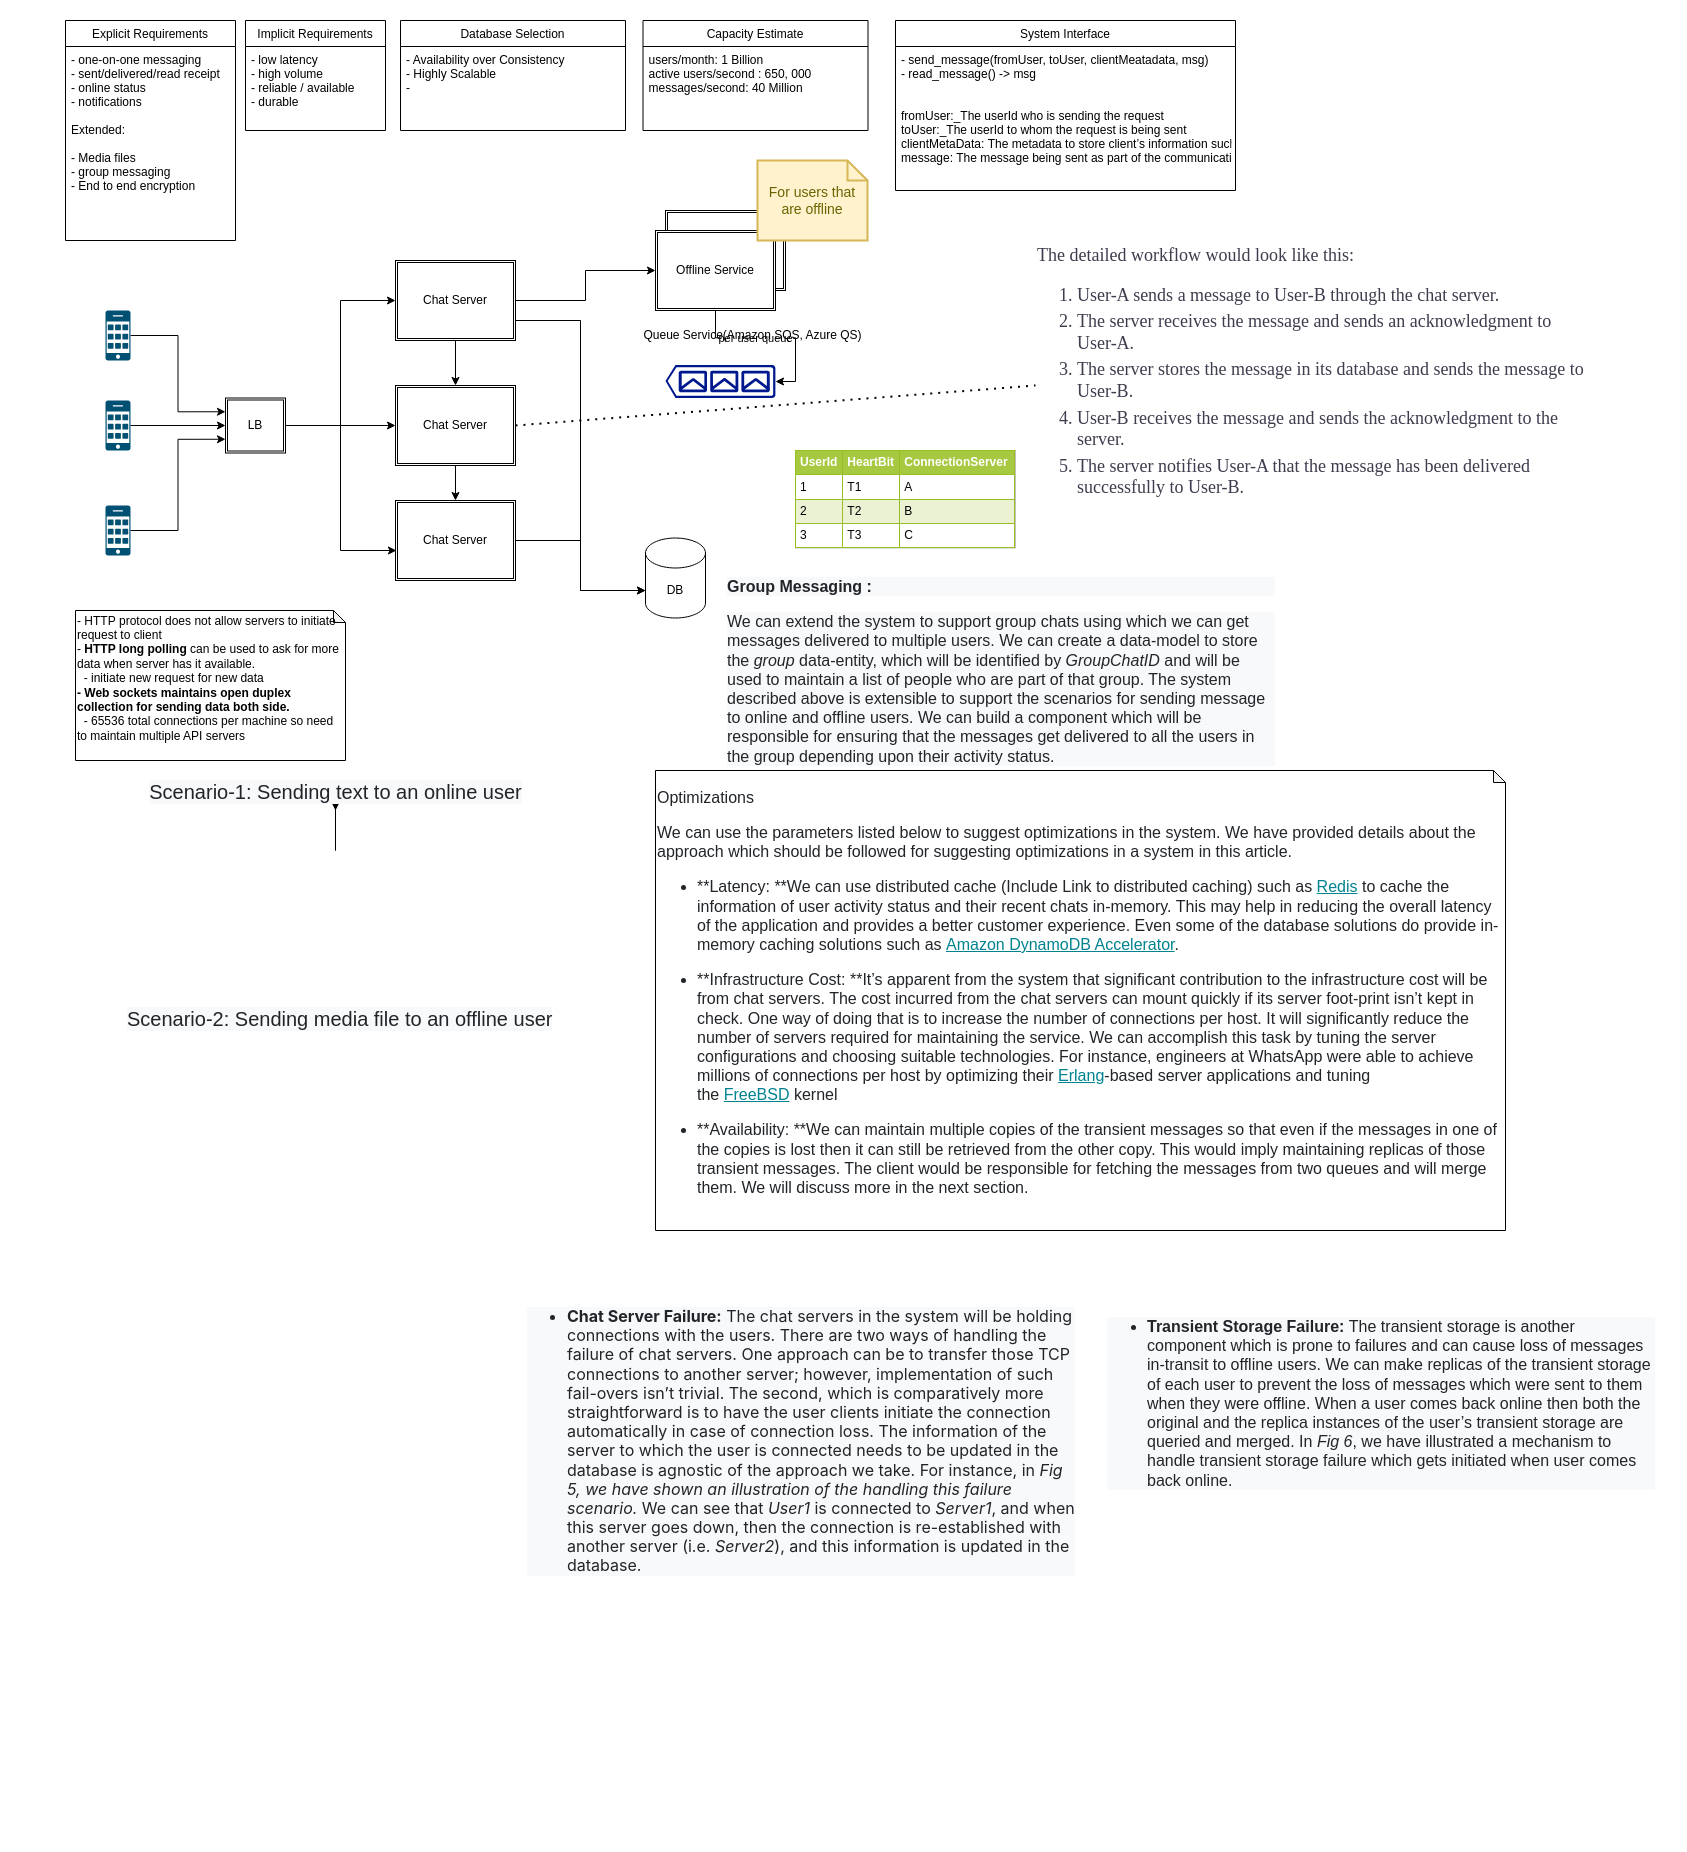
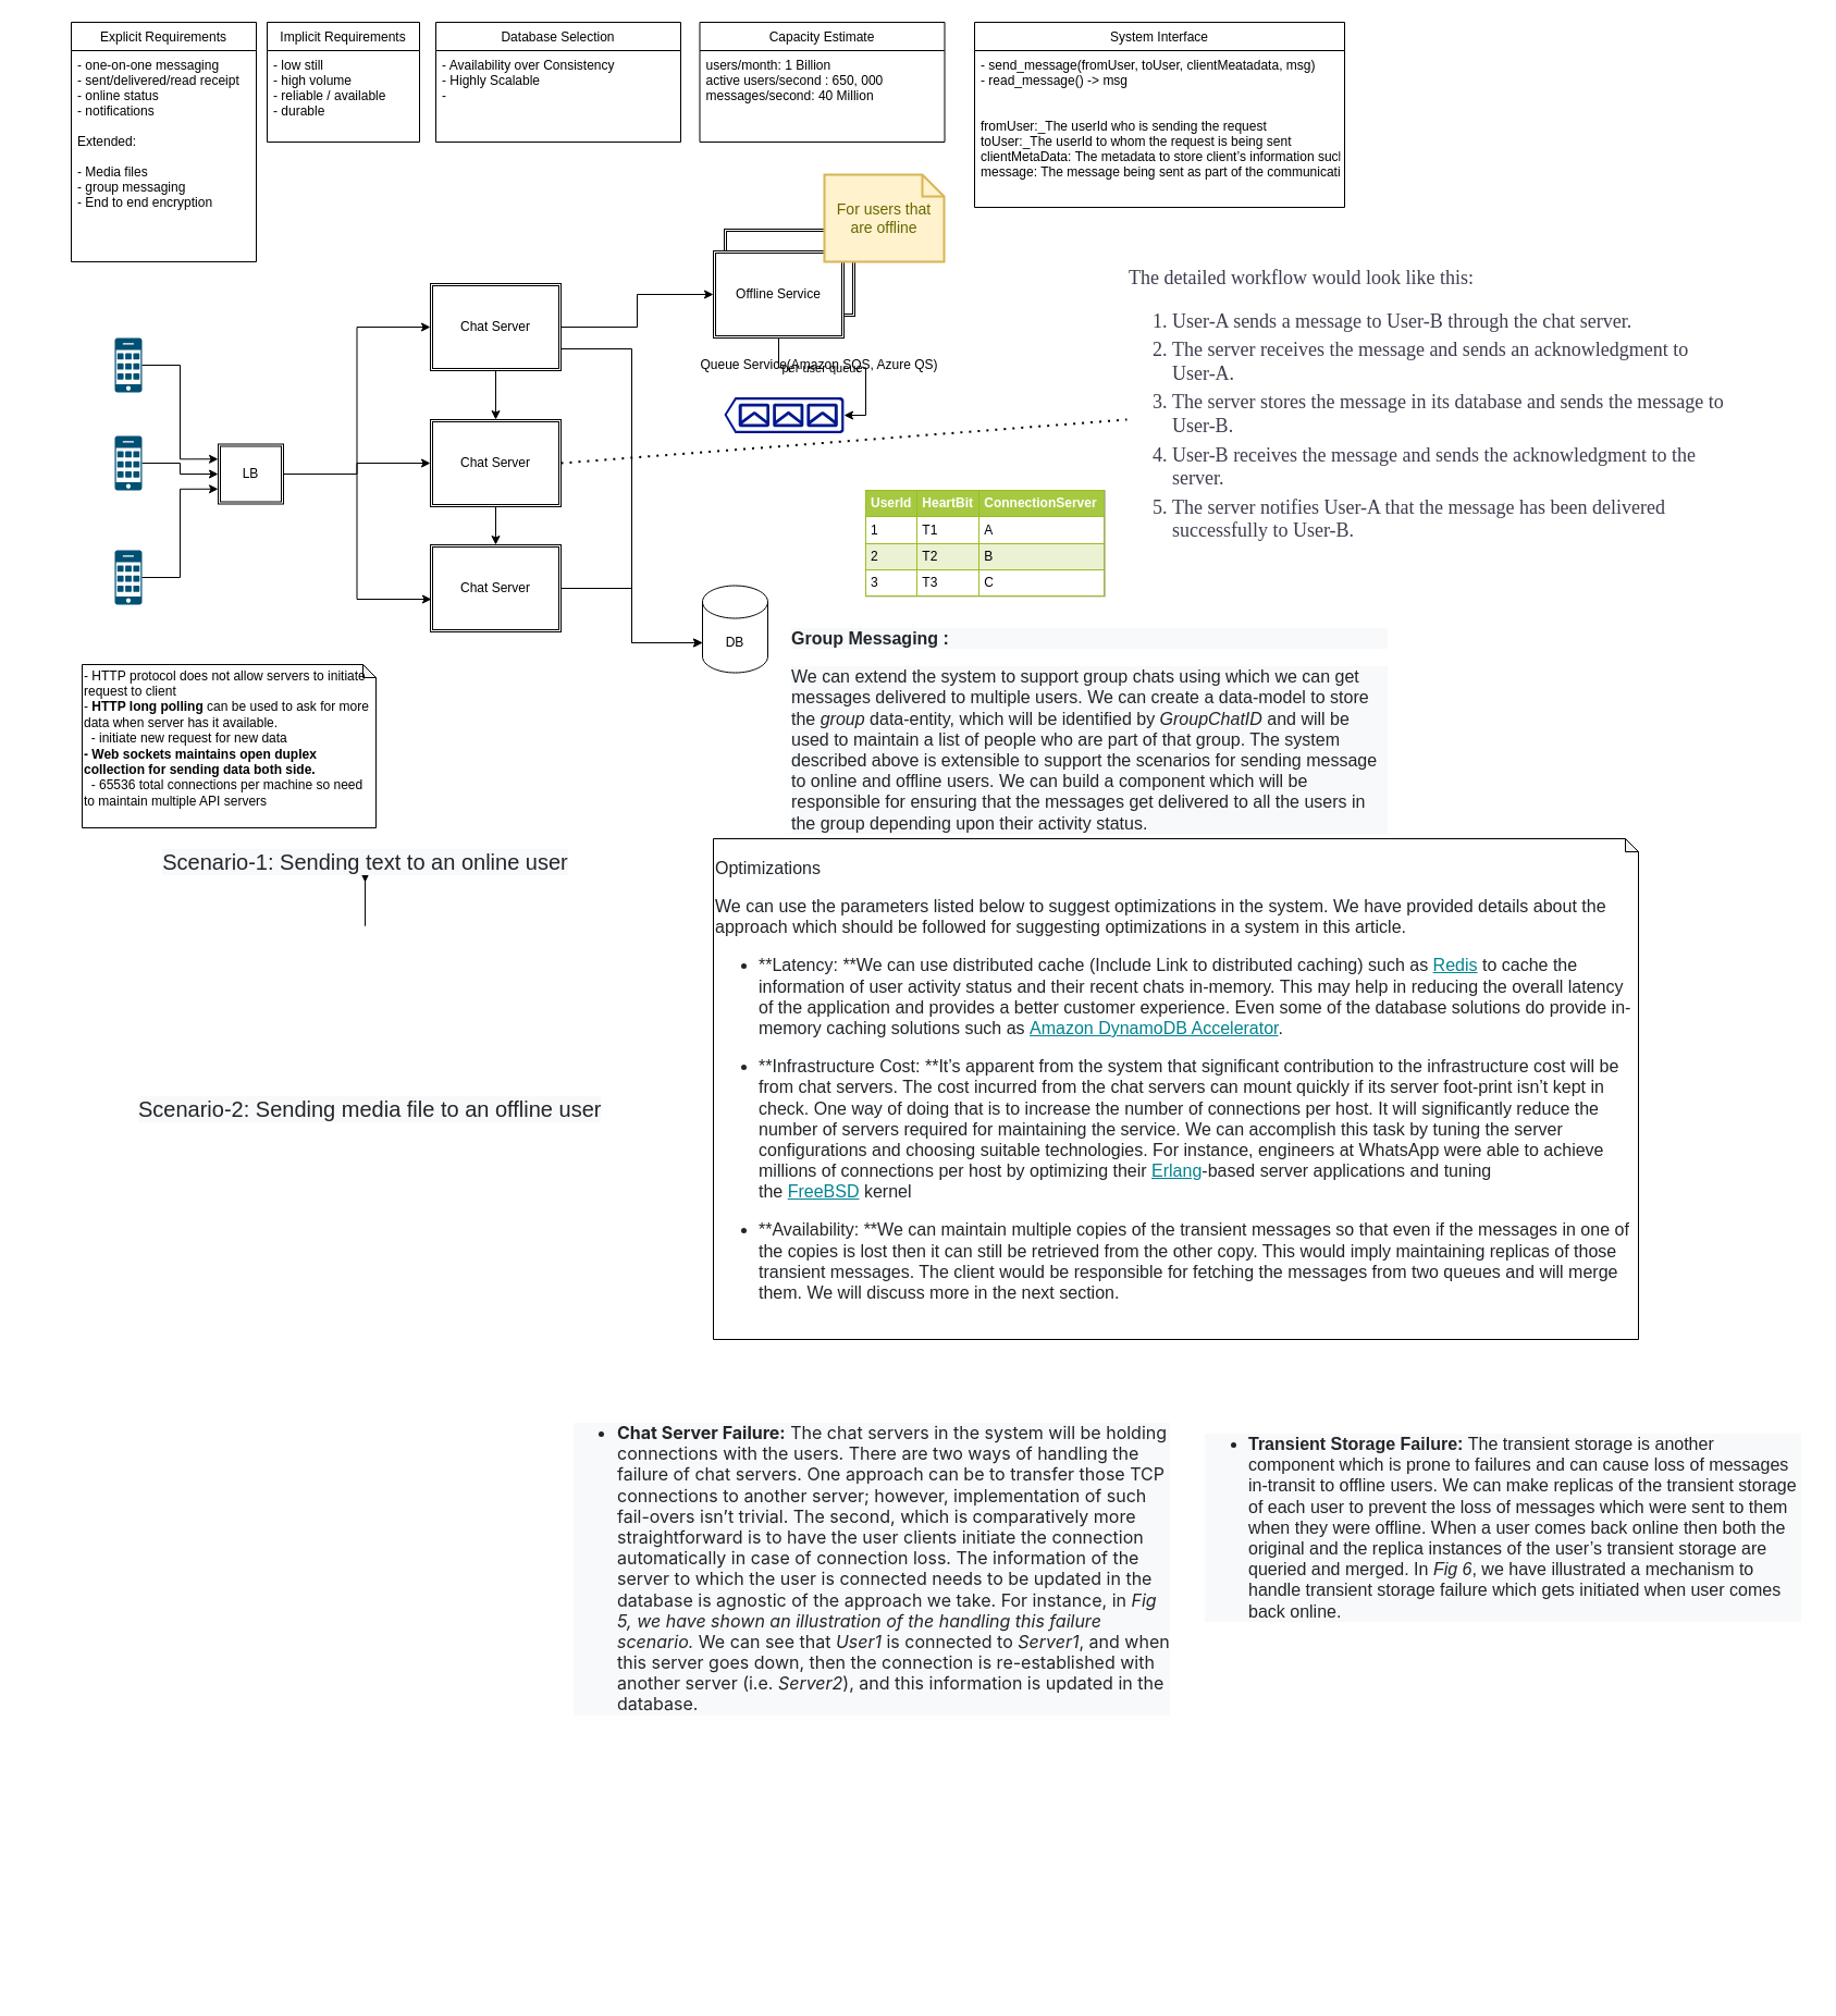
- <mxCell id="7" value="- low latency&#10;- high volume&#10;- reliable / available&#10;- durable" style="text;strokeColor=none;fillColor=none;align=left;verticalAlign=top;spacingLeft=4;spacingRight=4;overflow=hidden;rotatable=0;points=[[0,0.5],[1,0.5]];portConstraint=eastwest;" parent="6" vertex="1"><mxGeometry y="26" width="140" height="84" as="geometry" /></mxCell>
+ <mxCell id="7" value="- low still&#10;- high volume&#10;- reliable / available&#10;- durable" style="text;strokeColor=none;fillColor=none;align=left;verticalAlign=top;spacingLeft=4;spacingRight=4;overflow=hidden;rotatable=0;points=[[0,0.5],[1,0.5]];portConstraint=eastwest;" parent="6" vertex="1"><mxGeometry y="26" width="140" height="84" as="geometry" /></mxCell>
- <mxCell id="21" value="LB" style="shape=ext;double=1;rounded=0;whiteSpace=wrap;html=1;" parent="1" vertex="1"><mxGeometry x="225" y="397.5" width="60" height="55" as="geometry" /></mxCell>
+ <mxCell id="21" value="LB" style="shape=ext;double=1;rounded=0;whiteSpace=wrap;html=1;" parent="1" vertex="1"><mxGeometry x="200" y="407.5" width="60" height="55" as="geometry" /></mxCell>
